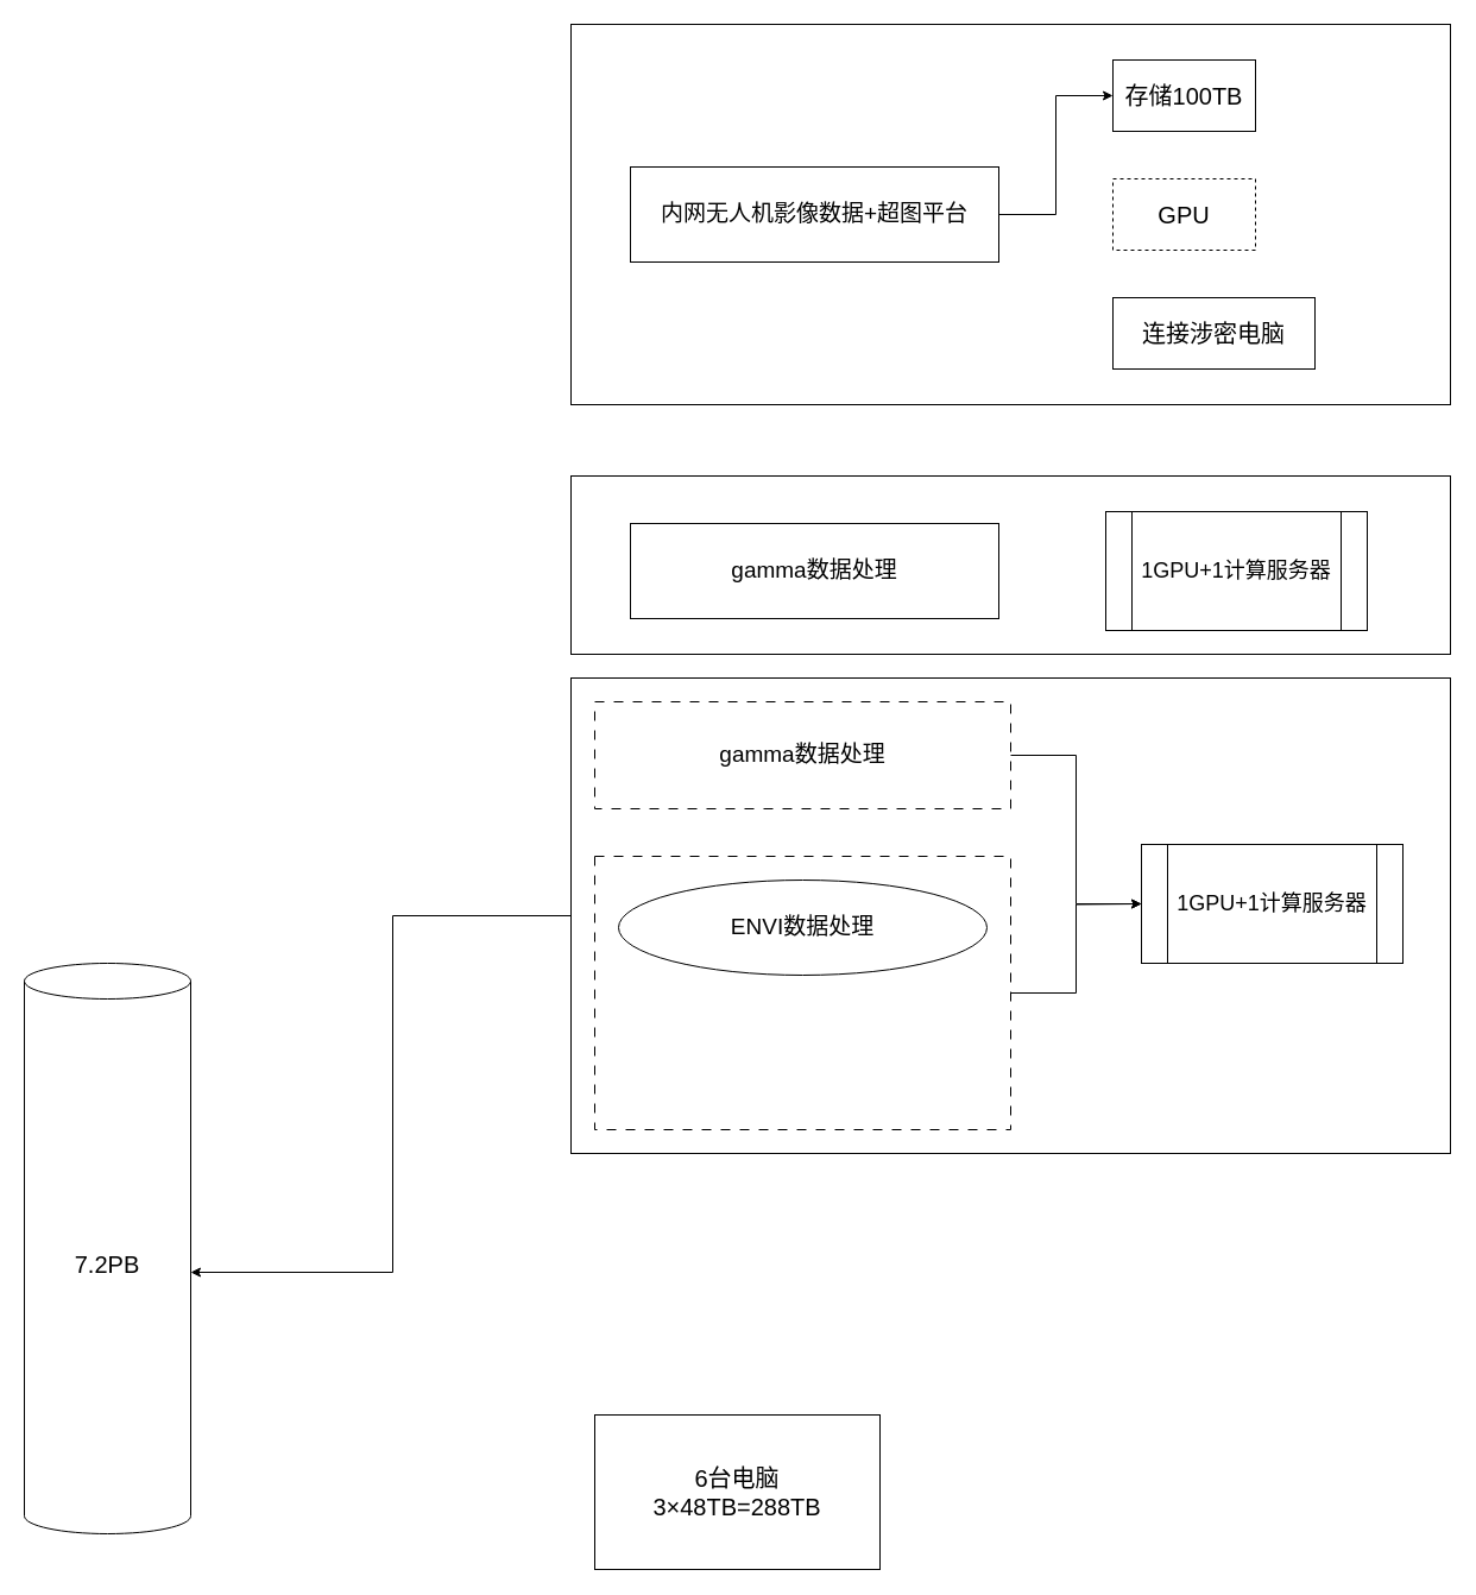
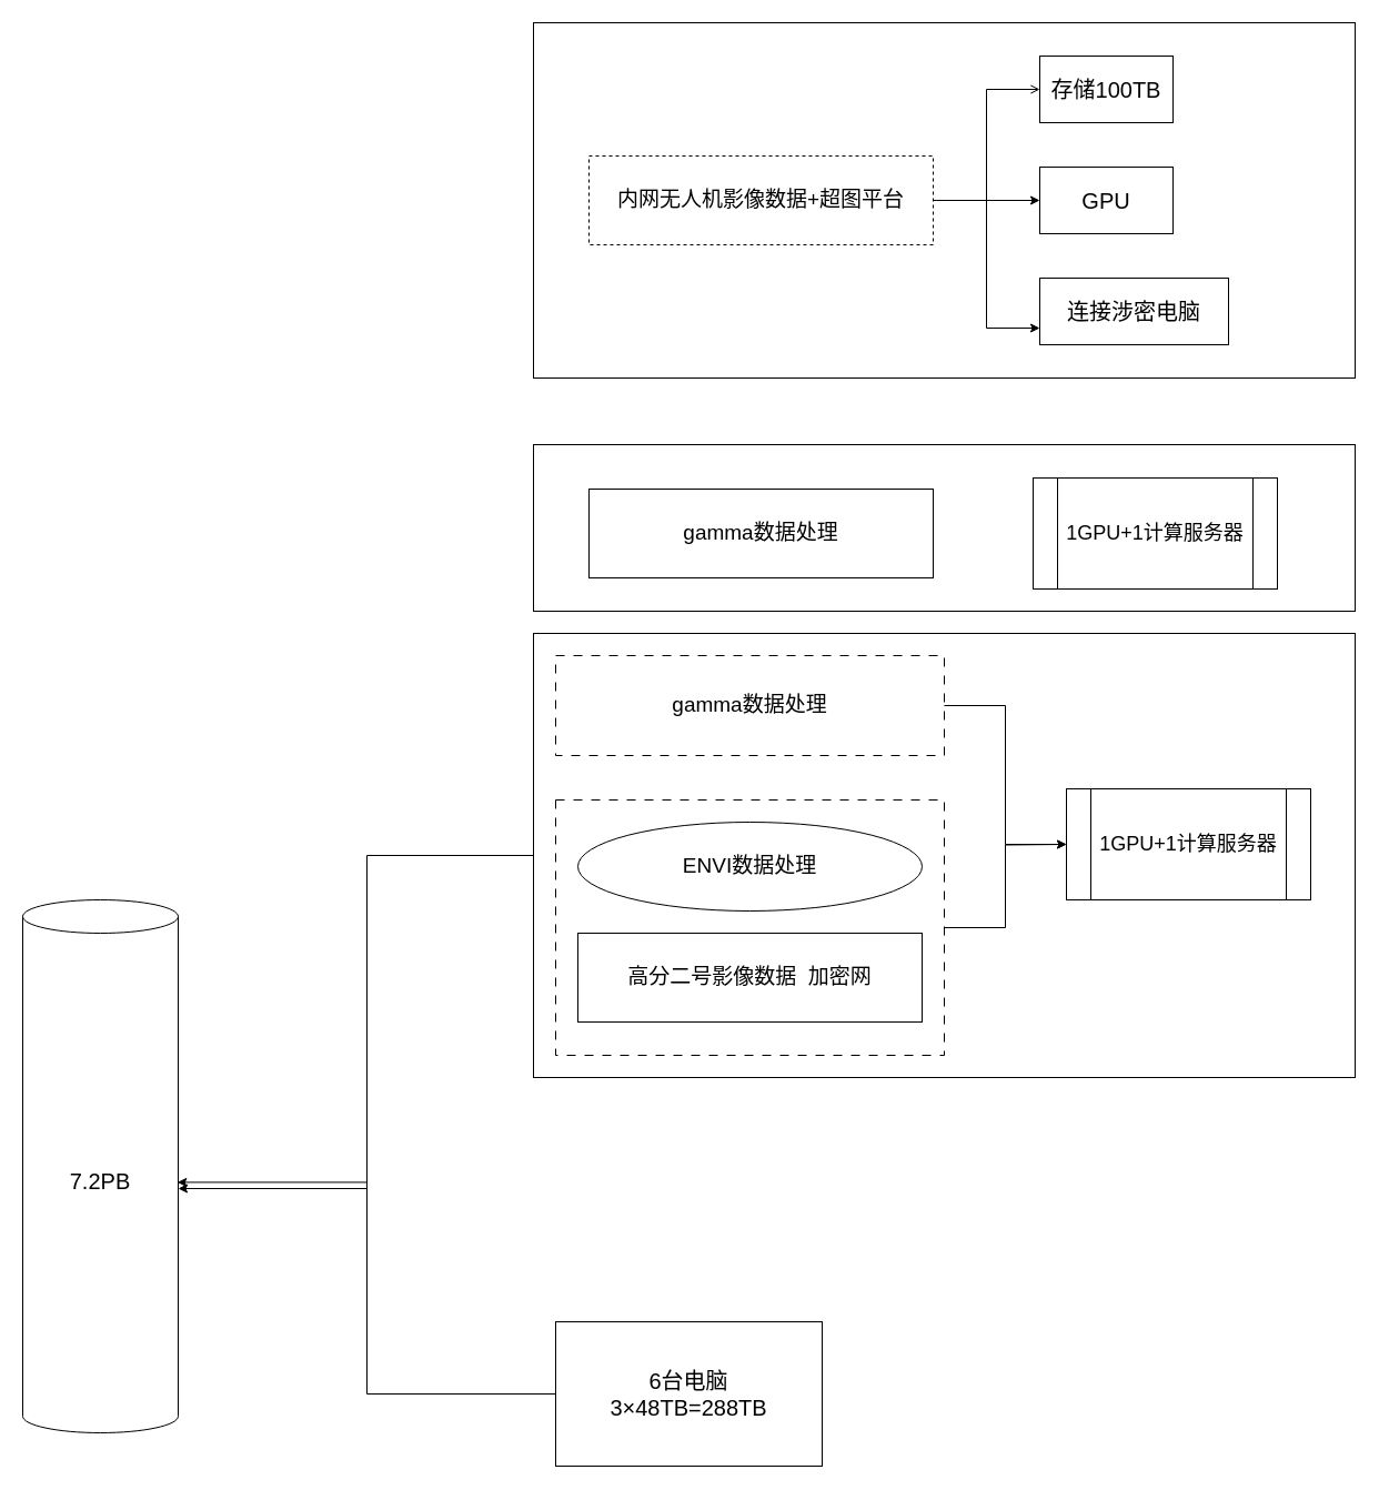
- <mxCell id="20" style="edgeStyle=orthogonalEdgeStyle;rounded=0;orthogonalLoop=1;jettySize=auto;html=1;exitX=1;exitY=0.5;exitDx=0;exitDy=0;entryX=0;entryY=0.5;entryDx=0;entryDy=0;" edge="1" parent="19" source="23" target="24"><mxGeometry relative="1" as="geometry"><Array as="points"><mxPoint x="358" y="130" /><mxPoint x="358" y="30" /></Array></mxGeometry></mxCell>
+ <mxCell id="20" style="edgeStyle=orthogonalEdgeStyle;rounded=0;orthogonalLoop=1;jettySize=auto;html=1;exitX=1;exitY=0.5;exitDx=0;exitDy=0;entryX=0;entryY=0.5;entryDx=0;entryDy=0;endArrow=open;" edge="1" parent="19" source="23" target="24"><mxGeometry relative="1" as="geometry"><Array as="points"><mxPoint x="358" y="130" /><mxPoint x="358" y="30" /></Array></mxGeometry></mxCell>
- <mxCell id="23" value="内网无人机影像数据+超图平台" style="rounded=0;whiteSpace=wrap;html=1;fillColor=none;fontSize=19;" vertex="1" parent="19"><mxGeometry y="90" width="310" height="80" as="geometry" /></mxCell>
+ <mxCell id="23" value="内网无人机影像数据+超图平台" style="rounded=0;whiteSpace=wrap;html=1;fillColor=none;fontSize=19;dashed=1;" vertex="1" parent="19"><mxGeometry y="90" width="310" height="80" as="geometry" /></mxCell>
+ <mxCell id="21" style="edgeStyle=orthogonalEdgeStyle;rounded=0;orthogonalLoop=1;jettySize=auto;html=1;exitX=1;exitY=0.5;exitDx=0;exitDy=0;entryX=0;entryY=0.5;entryDx=0;entryDy=0;" edge="1" parent="19" source="23" target="26"><mxGeometry relative="1" as="geometry" /></mxCell>
- <mxCell id="26" value="GPU" style="rounded=0;whiteSpace=wrap;html=1;fontSize=20;dashed=1;" vertex="1" parent="19"><mxGeometry x="406" y="100" width="120" height="60" as="geometry" /></mxCell>
+ <mxCell id="26" value="GPU" style="rounded=0;whiteSpace=wrap;html=1;fontSize=20;" vertex="1" parent="19"><mxGeometry x="406" y="100" width="120" height="60" as="geometry" /></mxCell>
+ <mxCell id="22" style="edgeStyle=orthogonalEdgeStyle;rounded=0;orthogonalLoop=1;jettySize=auto;html=1;entryX=0;entryY=0.75;entryDx=0;entryDy=0;" edge="1" parent="19" source="23" target="27"><mxGeometry relative="1" as="geometry" /></mxCell>
+ <mxCell id="12" value="高分二号影像数据&amp;nbsp; 加密网" style="rounded=0;whiteSpace=wrap;html=1;fillColor=none;fontSize=19;" vertex="1" parent="7"><mxGeometry x="40" y="270" width="310" height="80" as="geometry" /></mxCell>
+ <mxCell id="29" style="edgeStyle=orthogonalEdgeStyle;rounded=0;orthogonalLoop=1;jettySize=auto;html=1;entryX=0.995;entryY=0.53;entryDx=0;entryDy=0;entryPerimeter=0;" edge="1" parent="1" source="28" target="2"><mxGeometry relative="1" as="geometry" /></mxCell>
